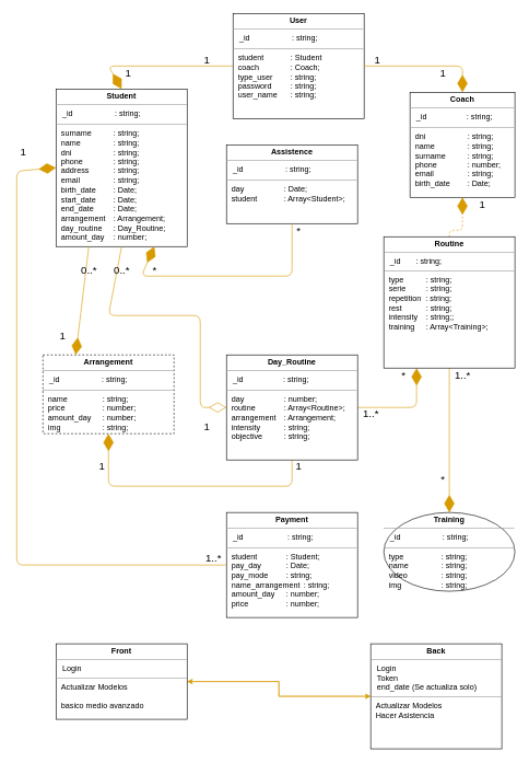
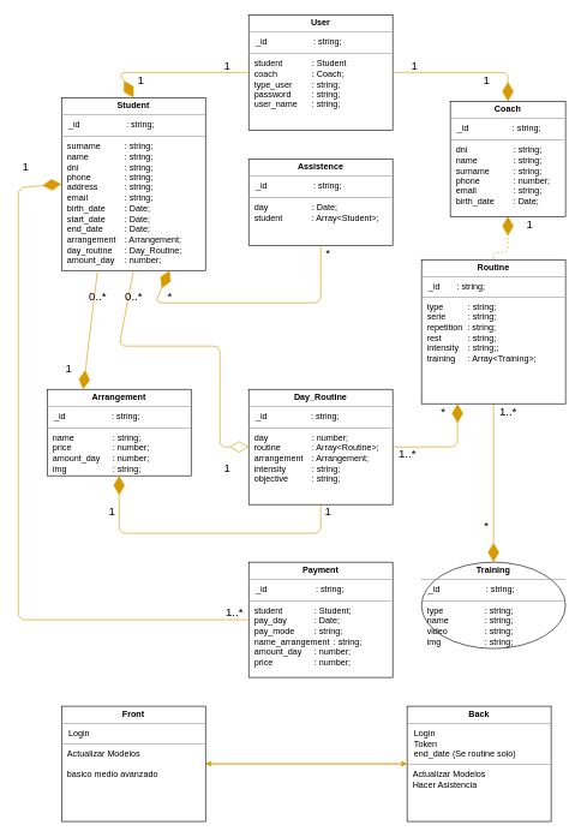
- <mxCell id="4" value="&lt;p style=&quot;margin: 0px ; margin-top: 4px ; text-align: center&quot;&gt;&lt;b&gt;User&lt;/b&gt;&lt;/p&gt;&lt;hr size=&quot;1&quot;&gt;&amp;nbsp; &amp;nbsp;_id &lt;span style=&quot;white-space: pre&quot;&gt;&#09;&lt;span style=&quot;white-space: pre&quot;&gt;&#09;&lt;/span&gt; &lt;/span&gt;&amp;nbsp; : string;&lt;div style=&quot;height: 2px&quot;&gt;&lt;/div&gt;&lt;hr size=&quot;1&quot;&gt;&lt;div style=&quot;height: 2px&quot;&gt;&lt;p style=&quot;margin: 0px 0px 0px 8px&quot;&gt;student&lt;span&gt;&amp;nbsp;&lt;/span&gt;&amp;nbsp;&lt;span&gt;&#09;&lt;span style=&quot;white-space: pre&quot;&gt;&#09;&lt;/span&gt;&lt;span style=&quot;white-space: pre&quot;&gt;&#09;&lt;/span&gt;&lt;/span&gt;: Student&amp;nbsp;&lt;/p&gt;&lt;p style=&quot;margin: 0px 0px 0px 8px&quot;&gt;coach&lt;span style=&quot;white-space: pre&quot;&gt;&#09;&lt;/span&gt;&lt;span style=&quot;white-space: pre&quot;&gt;&#09;&lt;/span&gt;: Coach;&lt;/p&gt;&lt;p style=&quot;margin: 0px 0px 0px 8px&quot;&gt;&lt;span&gt;type_user&amp;nbsp;&lt;/span&gt;&lt;span&gt;&#09;&lt;span style=&quot;white-space: pre&quot;&gt;&#09;&lt;/span&gt;&lt;/span&gt;&lt;span&gt;: string;&lt;/span&gt;&lt;/p&gt;&lt;p style=&quot;margin: 0px 0px 0px 8px&quot;&gt;&lt;span&gt;password&lt;/span&gt;&lt;span&gt;&#09;&lt;span style=&quot;white-space: pre&quot;&gt;&#09;&lt;/span&gt;&lt;/span&gt;&lt;span&gt;: string;&lt;/span&gt;&lt;/p&gt;&lt;p style=&quot;margin: 0px 0px 0px 8px&quot;&gt;user_name&amp;nbsp;&lt;span style=&quot;white-space: pre&quot;&gt;&#09;&lt;/span&gt;: string;&lt;/p&gt;&lt;/div&gt;" style="verticalAlign=top;align=left;overflow=fill;fontSize=12;fontFamily=Helvetica;html=1;gradientColor=#ffffff;" parent="1" vertex="1"><mxGeometry x="350" y="20" width="200" height="160" as="geometry" /></mxCell>
+ <mxCell id="4" value="&lt;p style=&quot;margin: 0px ; margin-top: 4px ; text-align: center&quot;&gt;&lt;b&gt;User&lt;/b&gt;&lt;/p&gt;&lt;hr size=&quot;1&quot;&gt;&amp;nbsp; &amp;nbsp;_id &lt;span style=&quot;white-space: pre&quot;&gt;&#09;&lt;span style=&quot;white-space: pre&quot;&gt;&#09;&lt;/span&gt; &lt;/span&gt;&amp;nbsp; : string;&lt;div style=&quot;height: 2px&quot;&gt;&lt;/div&gt;&lt;hr size=&quot;1&quot;&gt;&lt;div style=&quot;height: 2px&quot;&gt;&lt;p style=&quot;margin: 0px 0px 0px 8px&quot;&gt;student&lt;span&gt;&amp;nbsp;&lt;/span&gt;&amp;nbsp;&lt;span&gt;&#09;&lt;span style=&quot;white-space: pre&quot;&gt;&#09;&lt;/span&gt;&lt;span style=&quot;white-space: pre&quot;&gt;&#09;&lt;/span&gt;&lt;/span&gt;: Student&amp;nbsp;&lt;/p&gt;&lt;p style=&quot;margin: 0px 0px 0px 8px&quot;&gt;coach&lt;span style=&quot;white-space: pre&quot;&gt;&#09;&lt;/span&gt;&lt;span style=&quot;white-space: pre&quot;&gt;&#09;&lt;/span&gt;: Coach;&lt;/p&gt;&lt;p style=&quot;margin: 0px 0px 0px 8px&quot;&gt;&lt;span&gt;type_user&amp;nbsp;&lt;/span&gt;&lt;span&gt;&#09;&lt;span style=&quot;white-space: pre&quot;&gt;&#09;&lt;/span&gt;&lt;/span&gt;&lt;span&gt;: string;&lt;/span&gt;&lt;/p&gt;&lt;p style=&quot;margin: 0px 0px 0px 8px&quot;&gt;&lt;span&gt;password&lt;/span&gt;&lt;span&gt;&#09;&lt;span style=&quot;white-space: pre&quot;&gt;&#09;&lt;/span&gt;&lt;/span&gt;&lt;span&gt;: string;&lt;/span&gt;&lt;/p&gt;&lt;p style=&quot;margin: 0px 0px 0px 8px&quot;&gt;user_name&amp;nbsp;&lt;span style=&quot;white-space: pre&quot;&gt;&#09;&lt;/span&gt;: string;&lt;/p&gt;&lt;/div&gt;" style="verticalAlign=top;align=left;overflow=fill;fontSize=12;fontFamily=Helvetica;html=1;gradientColor=#ffffff;" parent="1" vertex="1"><mxGeometry x="340" y="20" width="200" height="160" as="geometry" /></mxCell>
- <mxCell id="8" value="&lt;p style=&quot;margin: 0px ; margin-top: 4px ; text-align: center&quot;&gt;&lt;b&gt;Arrangement&lt;/b&gt;&lt;/p&gt;&lt;hr size=&quot;1&quot;&gt;&amp;nbsp; &amp;nbsp;_id&amp;nbsp;&lt;span&gt;&#09;&lt;span&gt;&#09;&lt;/span&gt; &lt;/span&gt;&amp;nbsp;&lt;span&gt;&#09;&lt;/span&gt;&lt;span&gt;&#09;&lt;/span&gt;&lt;span&gt;&#09;&lt;/span&gt;&amp;nbsp;&amp;nbsp; &lt;span style=&quot;white-space: pre&quot;&gt;&#09;&lt;span style=&quot;white-space: pre&quot;&gt;&#09;&lt;/span&gt; &lt;/span&gt;&amp;nbsp; : string;&lt;br&gt;&lt;div style=&quot;height: 2px&quot;&gt;&lt;/div&gt;&lt;hr size=&quot;1&quot;&gt;&lt;div style=&quot;height: 2px&quot;&gt;&lt;p style=&quot;margin: 0px 0px 0px 8px&quot;&gt;name&amp;nbsp;&lt;span&gt;&#09;&lt;span style=&quot;white-space: pre&quot;&gt;&#09;&lt;/span&gt;&lt;span style=&quot;white-space: pre&quot;&gt;&#09;&lt;/span&gt;&lt;span&gt;&#09;&lt;/span&gt;&lt;span&gt;&#09;&lt;/span&gt;&lt;/span&gt;: string;&lt;/p&gt;&lt;p style=&quot;margin: 0px 0px 0px 8px&quot;&gt;price&amp;nbsp;&lt;span&gt;&#09;&lt;span style=&quot;white-space: pre&quot;&gt;&#09;&lt;/span&gt;&lt;span style=&quot;white-space: pre&quot;&gt;&#09;&lt;/span&gt;&lt;span&gt;&#09;&lt;/span&gt;&lt;span&gt;&#09;&lt;/span&gt;&lt;/span&gt;: number&lt;span&gt;;&lt;/span&gt;&lt;/p&gt;&lt;p style=&quot;margin: 0px 0px 0px 8px&quot;&gt;amount_day&lt;span&gt;&#09;&lt;span style=&quot;white-space: pre&quot;&gt;&#09;&lt;/span&gt;&lt;span&gt;&#09;&lt;/span&gt;&lt;/span&gt;: number;&lt;span&gt;&lt;br&gt;&lt;/span&gt;&lt;/p&gt;&lt;p style=&quot;margin: 0px 0px 0px 8px&quot;&gt;&lt;span&gt;&lt;span&gt;&lt;span&gt;img&lt;span style=&quot;white-space: pre&quot;&gt;&#09;&lt;/span&gt;&lt;span style=&quot;white-space: pre&quot;&gt;&#09;&lt;/span&gt;&lt;span style=&quot;white-space: pre&quot;&gt;&#09;&lt;/span&gt;&lt;/span&gt;&lt;span&gt;&#09;&lt;/span&gt;&lt;/span&gt;: string;&lt;/span&gt;&lt;/p&gt;&lt;/div&gt;" style="verticalAlign=top;align=left;overflow=fill;fontSize=12;fontFamily=Helvetica;html=1;gradientColor=#ffffff;dashed=1;" parent="1" vertex="1"><mxGeometry x="60" y="540" width="200" height="120" as="geometry" /></mxCell>
+ <mxCell id="8" value="&lt;p style=&quot;margin: 0px ; margin-top: 4px ; text-align: center&quot;&gt;&lt;b&gt;Arrangement&lt;/b&gt;&lt;/p&gt;&lt;hr size=&quot;1&quot;&gt;&amp;nbsp; &amp;nbsp;_id&amp;nbsp;&lt;span&gt;&#09;&lt;span&gt;&#09;&lt;/span&gt; &lt;/span&gt;&amp;nbsp;&lt;span&gt;&#09;&lt;/span&gt;&lt;span&gt;&#09;&lt;/span&gt;&lt;span&gt;&#09;&lt;/span&gt;&amp;nbsp;&amp;nbsp; &lt;span style=&quot;white-space: pre&quot;&gt;&#09;&lt;span style=&quot;white-space: pre&quot;&gt;&#09;&lt;/span&gt; &lt;/span&gt;&amp;nbsp; : string;&lt;br&gt;&lt;div style=&quot;height: 2px&quot;&gt;&lt;/div&gt;&lt;hr size=&quot;1&quot;&gt;&lt;div style=&quot;height: 2px&quot;&gt;&lt;p style=&quot;margin: 0px 0px 0px 8px&quot;&gt;name&amp;nbsp;&lt;span&gt;&#09;&lt;span style=&quot;white-space: pre&quot;&gt;&#09;&lt;/span&gt;&lt;span style=&quot;white-space: pre&quot;&gt;&#09;&lt;/span&gt;&lt;span&gt;&#09;&lt;/span&gt;&lt;span&gt;&#09;&lt;/span&gt;&lt;/span&gt;: string;&lt;/p&gt;&lt;p style=&quot;margin: 0px 0px 0px 8px&quot;&gt;price&amp;nbsp;&lt;span&gt;&#09;&lt;span style=&quot;white-space: pre&quot;&gt;&#09;&lt;/span&gt;&lt;span style=&quot;white-space: pre&quot;&gt;&#09;&lt;/span&gt;&lt;span&gt;&#09;&lt;/span&gt;&lt;span&gt;&#09;&lt;/span&gt;&lt;/span&gt;: number&lt;span&gt;;&lt;/span&gt;&lt;/p&gt;&lt;p style=&quot;margin: 0px 0px 0px 8px&quot;&gt;amount_day&lt;span&gt;&#09;&lt;span style=&quot;white-space: pre&quot;&gt;&#09;&lt;/span&gt;&lt;span&gt;&#09;&lt;/span&gt;&lt;/span&gt;: number;&lt;span&gt;&lt;br&gt;&lt;/span&gt;&lt;/p&gt;&lt;p style=&quot;margin: 0px 0px 0px 8px&quot;&gt;&lt;span&gt;&lt;span&gt;&lt;span&gt;img&lt;span style=&quot;white-space: pre&quot;&gt;&#09;&lt;/span&gt;&lt;span style=&quot;white-space: pre&quot;&gt;&#09;&lt;/span&gt;&lt;span style=&quot;white-space: pre&quot;&gt;&#09;&lt;/span&gt;&lt;/span&gt;&lt;span&gt;&#09;&lt;/span&gt;&lt;/span&gt;: string;&lt;/span&gt;&lt;/p&gt;&lt;/div&gt;" style="verticalAlign=top;align=left;overflow=fill;fontSize=12;fontFamily=Helvetica;html=1;gradientColor=#ffffff;" parent="1" vertex="1"><mxGeometry x="60" y="540" width="200" height="120" as="geometry" /></mxCell>
- <mxCell id="19" value="&lt;p style=&quot;margin: 0px ; margin-top: 4px ; text-align: center&quot;&gt;&lt;b&gt;Back&lt;/b&gt;&lt;/p&gt;&lt;hr size=&quot;1&quot;&gt;&amp;nbsp; &amp;nbsp;Login&lt;br&gt;&amp;nbsp; &amp;nbsp;Token&lt;br&gt;&amp;nbsp; &amp;nbsp;end_date (Se actualiza solo)&lt;br&gt;&lt;hr size=&quot;1&quot;&gt;&lt;div style=&quot;height: 2px&quot;&gt;&lt;p style=&quot;margin: 0px 0px 0px 8px&quot;&gt;Actualizar Modelos&lt;/p&gt;&lt;p style=&quot;margin: 0px 0px 0px 8px&quot;&gt;Hacer Asistencia&lt;/p&gt;&lt;/div&gt;" style="verticalAlign=top;align=left;overflow=fill;fontSize=12;fontFamily=Helvetica;html=1;gradientColor=#ffffff;" parent="1" vertex="1"><mxGeometry x="560" y="980" width="200" height="160" as="geometry" /></mxCell>
+ <mxCell id="19" value="&lt;p style=&quot;margin: 0px ; margin-top: 4px ; text-align: center&quot;&gt;&lt;b&gt;Back&lt;/b&gt;&lt;/p&gt;&lt;hr size=&quot;1&quot;&gt;&amp;nbsp; &amp;nbsp;Login&lt;br&gt;&amp;nbsp; &amp;nbsp;Token&lt;br&gt;&amp;nbsp; &amp;nbsp;end_date (Se routine solo)&lt;br&gt;&lt;hr size=&quot;1&quot;&gt;&lt;div style=&quot;height: 2px&quot;&gt;&lt;p style=&quot;margin: 0px 0px 0px 8px&quot;&gt;Actualizar Modelos&lt;/p&gt;&lt;p style=&quot;margin: 0px 0px 0px 8px&quot;&gt;Hacer Asistencia&lt;/p&gt;&lt;/div&gt;" style="verticalAlign=top;align=left;overflow=fill;fontSize=12;fontFamily=Helvetica;html=1;gradientColor=#ffffff;" parent="1" vertex="1"><mxGeometry x="560" y="980" width="200" height="160" as="geometry" /></mxCell>
- <mxCell id="21" value="&lt;p style=&quot;margin: 0px ; margin-top: 4px ; text-align: center&quot;&gt;&lt;b&gt;Front&lt;/b&gt;&lt;/p&gt;&lt;hr size=&quot;1&quot;&gt;&amp;nbsp; &amp;nbsp;Login&lt;br&gt;&lt;hr size=&quot;1&quot;&gt;&lt;div style=&quot;height: 2px&quot;&gt;&lt;p style=&quot;margin: 0px 0px 0px 8px&quot;&gt;Actualizar Modelos&lt;/p&gt;&lt;p style=&quot;margin: 0px 0px 0px 8px&quot;&gt;&lt;br&gt;&lt;/p&gt;&lt;p style=&quot;margin: 0px 0px 0px 8px&quot;&gt;basico medio avanzado&lt;/p&gt;&lt;/div&gt;" style="verticalAlign=top;align=left;overflow=fill;fontSize=12;fontFamily=Helvetica;html=1;gradientColor=#ffffff;" parent="1" vertex="1"><mxGeometry x="80" y="980" width="200" height="115" as="geometry" /></mxCell>
+ <mxCell id="21" value="&lt;p style=&quot;margin: 0px ; margin-top: 4px ; text-align: center&quot;&gt;&lt;b&gt;Front&lt;/b&gt;&lt;/p&gt;&lt;hr size=&quot;1&quot;&gt;&amp;nbsp; &amp;nbsp;Login&lt;br&gt;&lt;hr size=&quot;1&quot;&gt;&lt;div style=&quot;height: 2px&quot;&gt;&lt;p style=&quot;margin: 0px 0px 0px 8px&quot;&gt;Actualizar Modelos&lt;/p&gt;&lt;p style=&quot;margin: 0px 0px 0px 8px&quot;&gt;&lt;br&gt;&lt;/p&gt;&lt;p style=&quot;margin: 0px 0px 0px 8px&quot;&gt;basico medio avanzado&lt;/p&gt;&lt;/div&gt;" style="verticalAlign=top;align=left;overflow=fill;fontSize=12;fontFamily=Helvetica;html=1;gradientColor=#ffffff;" parent="1" vertex="1"><mxGeometry x="80" y="980" width="200" height="160" as="geometry" /></mxCell>
